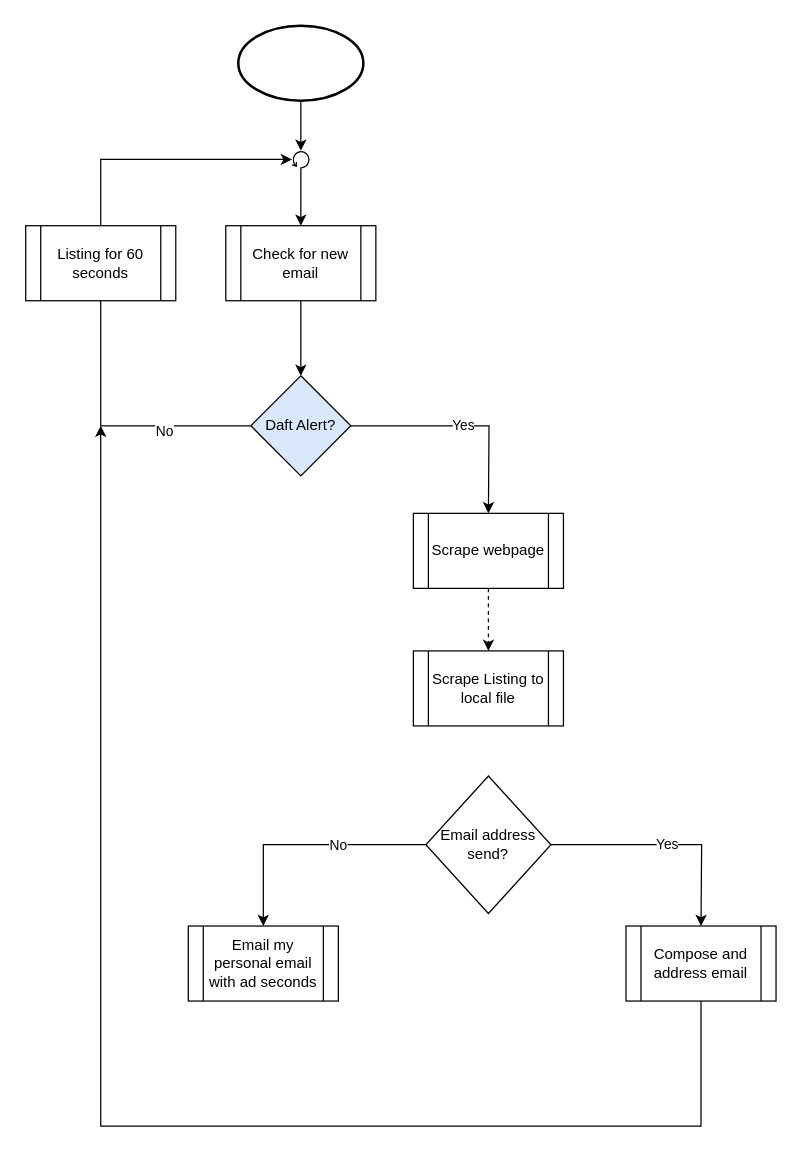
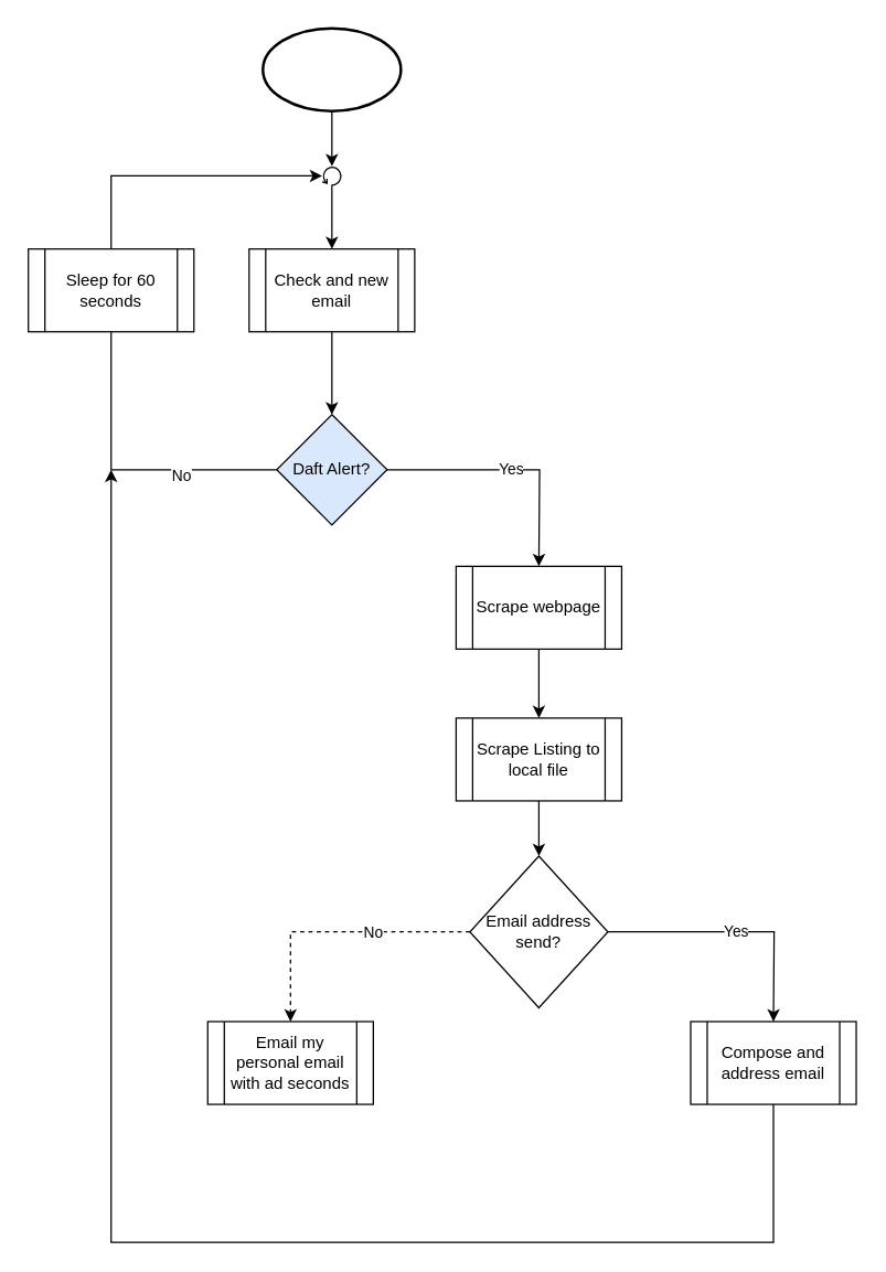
- <mxCell id="13" value="Listing for 60 seconds" style="shape=process;whiteSpace=wrap;html=1;backgroundOutline=1;" vertex="1" parent="1"><mxGeometry x="20" y="180" width="120" height="60" as="geometry" /></mxCell>
+ <mxCell id="13" value="Sleep for 60 seconds" style="shape=process;whiteSpace=wrap;html=1;backgroundOutline=1;" vertex="1" parent="1"><mxGeometry x="20" y="180" width="120" height="60" as="geometry" /></mxCell>
- <mxCell id="8" value="Check for new email" style="shape=process;whiteSpace=wrap;html=1;backgroundOutline=1;" vertex="1" parent="6"><mxGeometry width="120" height="60" as="geometry" /></mxCell>
+ <mxCell id="8" value="Check and new email" style="shape=process;whiteSpace=wrap;html=1;backgroundOutline=1;" vertex="1" parent="6"><mxGeometry width="120" height="60" as="geometry" /></mxCell>
- <mxCell id="15" style="edgeStyle=orthogonalEdgeStyle;rounded=0;orthogonalLoop=1;jettySize=auto;html=1;entryX=0.5;entryY=0;entryDx=0;entryDy=0;dashed=1;" edge="1" parent="1" source="16" target="23"><mxGeometry relative="1" as="geometry"><mxPoint x="390" y="500" as="targetPoint" /></mxGeometry></mxCell>
+ <mxCell id="15" style="edgeStyle=orthogonalEdgeStyle;rounded=0;orthogonalLoop=1;jettySize=auto;html=1;entryX=0.5;entryY=0;entryDx=0;entryDy=0;" edge="1" parent="1" source="16" target="23"><mxGeometry relative="1" as="geometry"><mxPoint x="390" y="500" as="targetPoint" /></mxGeometry></mxCell>
+ <mxCell id="22" style="edgeStyle=orthogonalEdgeStyle;rounded=0;orthogonalLoop=1;jettySize=auto;html=1;exitX=0.5;exitY=1;exitDx=0;exitDy=0;entryX=0.5;entryY=0;entryDx=0;entryDy=0;" edge="1" parent="1" source="23" target="20"><mxGeometry relative="1" as="geometry" /></mxCell>
- <mxCell id="17" style="edgeStyle=orthogonalEdgeStyle;rounded=0;orthogonalLoop=1;jettySize=auto;html=1;exitX=0;exitY=0.5;exitDx=0;exitDy=0;entryX=0.5;entryY=0;entryDx=0;entryDy=0;" edge="1" parent="1" source="20" target="21"><mxGeometry relative="1" as="geometry"><mxPoint x="210" y="680" as="targetPoint" /></mxGeometry></mxCell>
+ <mxCell id="17" style="edgeStyle=orthogonalEdgeStyle;rounded=0;orthogonalLoop=1;jettySize=auto;html=1;exitX=0;exitY=0.5;exitDx=0;exitDy=0;entryX=0.5;entryY=0;entryDx=0;entryDy=0;dashed=1;" edge="1" parent="1" source="20" target="21"><mxGeometry relative="1" as="geometry"><mxPoint x="210" y="680" as="targetPoint" /></mxGeometry></mxCell>
